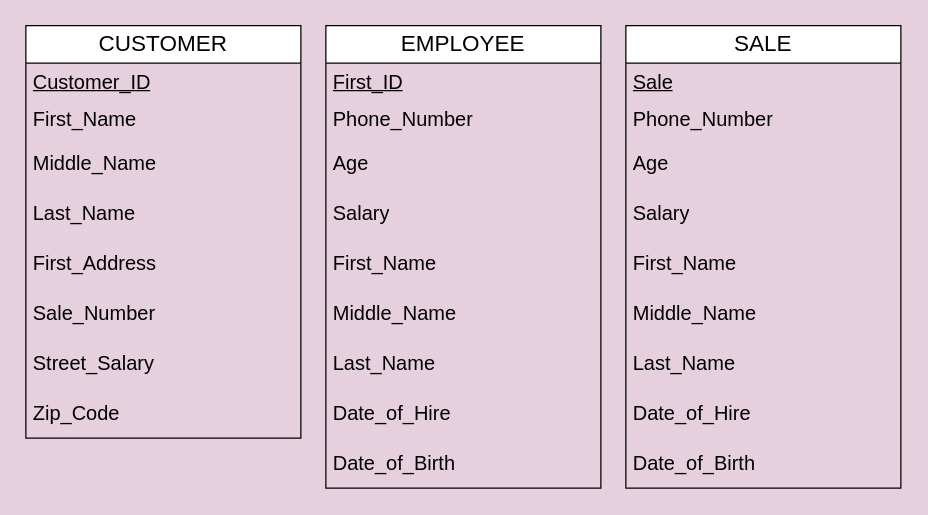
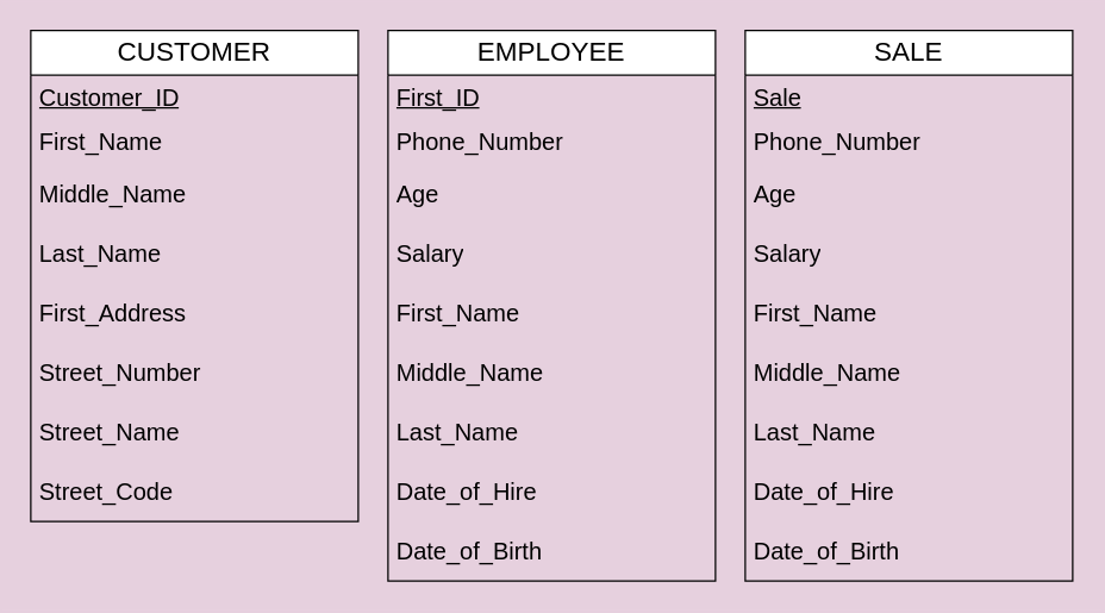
- <mxCell id="8" value="&lt;div style=&quot;text-align: center;&quot;&gt;&lt;span style=&quot;font-size: 16px;&quot;&gt;Sale_Number&lt;/span&gt;&lt;/div&gt;" style="text;strokeColor=none;fillColor=none;align=left;verticalAlign=middle;spacingLeft=4;spacingRight=4;overflow=hidden;points=[[0,0.5],[1,0.5]];portConstraint=eastwest;rotatable=0;whiteSpace=wrap;html=1;" vertex="1" parent="2"><mxGeometry y="210" width="220" height="40" as="geometry" /></mxCell>
+ <mxCell id="8" value="&lt;div style=&quot;text-align: center;&quot;&gt;&lt;span style=&quot;font-size: 16px;&quot;&gt;Street_Number&lt;/span&gt;&lt;/div&gt;" style="text;strokeColor=none;fillColor=none;align=left;verticalAlign=middle;spacingLeft=4;spacingRight=4;overflow=hidden;points=[[0,0.5],[1,0.5]];portConstraint=eastwest;rotatable=0;whiteSpace=wrap;html=1;" vertex="1" parent="2"><mxGeometry y="210" width="220" height="40" as="geometry" /></mxCell>
- <mxCell id="9" value="&lt;div style=&quot;text-align: center;&quot;&gt;&lt;span style=&quot;font-size: 16px;&quot;&gt;Street_Salary&lt;/span&gt;&lt;/div&gt;" style="text;strokeColor=none;fillColor=none;align=left;verticalAlign=middle;spacingLeft=4;spacingRight=4;overflow=hidden;points=[[0,0.5],[1,0.5]];portConstraint=eastwest;rotatable=0;whiteSpace=wrap;html=1;" vertex="1" parent="2"><mxGeometry y="250" width="220" height="40" as="geometry" /></mxCell>
+ <mxCell id="9" value="&lt;div style=&quot;text-align: center;&quot;&gt;&lt;span style=&quot;font-size: 16px;&quot;&gt;Street_Name&lt;/span&gt;&lt;/div&gt;" style="text;strokeColor=none;fillColor=none;align=left;verticalAlign=middle;spacingLeft=4;spacingRight=4;overflow=hidden;points=[[0,0.5],[1,0.5]];portConstraint=eastwest;rotatable=0;whiteSpace=wrap;html=1;" vertex="1" parent="2"><mxGeometry y="250" width="220" height="40" as="geometry" /></mxCell>
- <mxCell id="10" value="&lt;div style=&quot;text-align: center;&quot;&gt;&lt;span style=&quot;font-size: 16px;&quot;&gt;Zip_Code&lt;/span&gt;&lt;/div&gt;" style="text;strokeColor=none;fillColor=none;align=left;verticalAlign=middle;spacingLeft=4;spacingRight=4;overflow=hidden;points=[[0,0.5],[1,0.5]];portConstraint=eastwest;rotatable=0;whiteSpace=wrap;html=1;" vertex="1" parent="2"><mxGeometry y="290" width="220" height="40" as="geometry" /></mxCell>
+ <mxCell id="10" value="&lt;div style=&quot;text-align: center;&quot;&gt;&lt;span style=&quot;font-size: 16px;&quot;&gt;Street_Code&lt;/span&gt;&lt;/div&gt;" style="text;strokeColor=none;fillColor=none;align=left;verticalAlign=middle;spacingLeft=4;spacingRight=4;overflow=hidden;points=[[0,0.5],[1,0.5]];portConstraint=eastwest;rotatable=0;whiteSpace=wrap;html=1;" vertex="1" parent="2"><mxGeometry y="290" width="220" height="40" as="geometry" /></mxCell>
